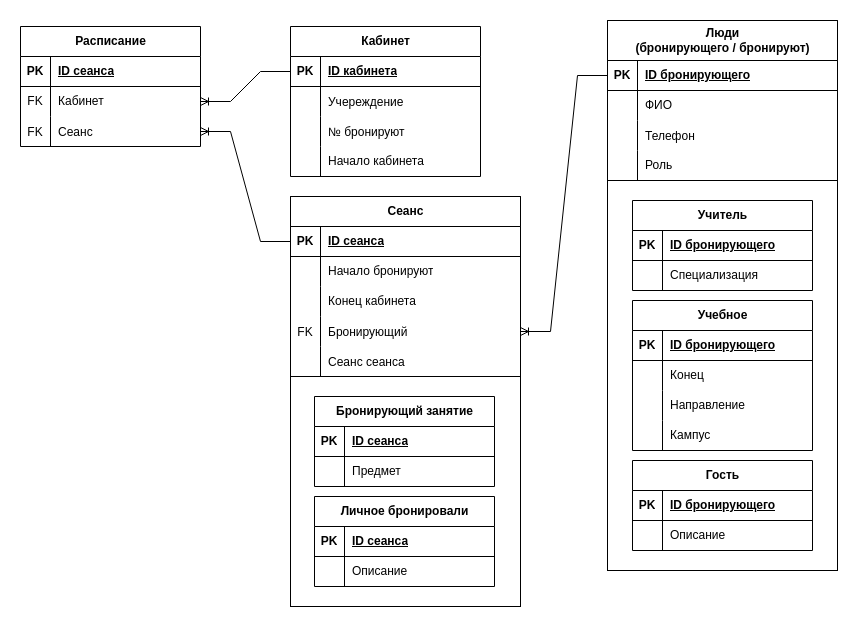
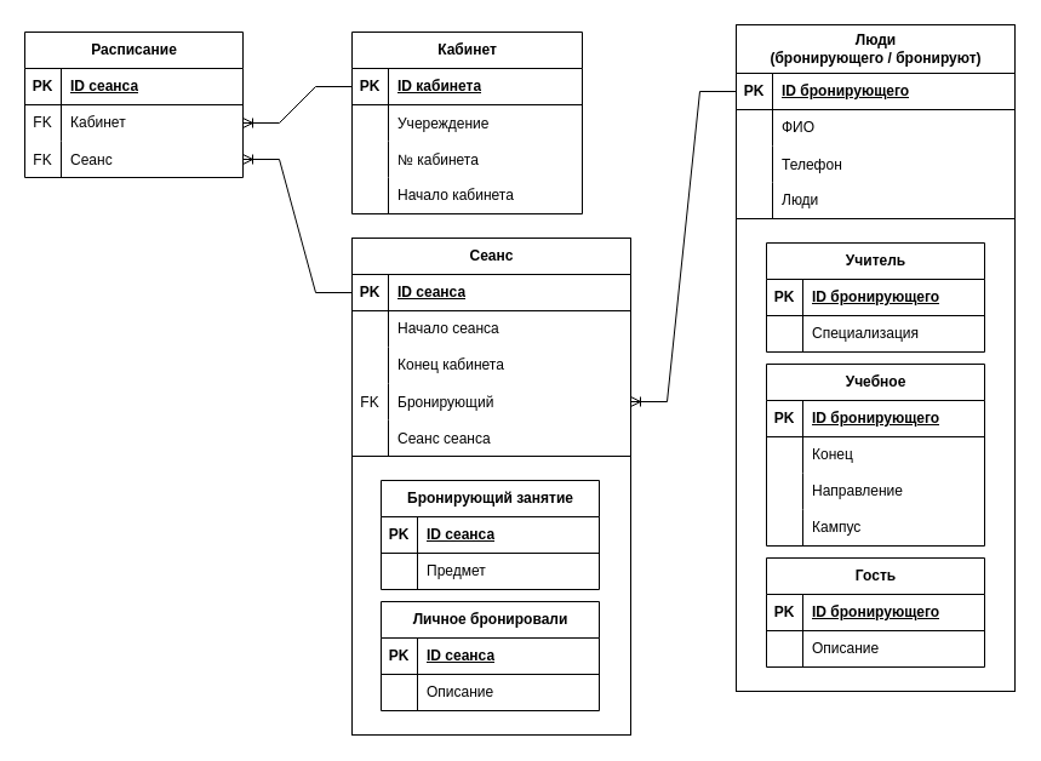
- <mxCell id="43" value="№ бронируют" style="shape=partialRectangle;connectable=0;fillColor=none;top=0;left=0;bottom=0;right=0;align=left;spacingLeft=6;overflow=hidden;" vertex="1" parent="41"><mxGeometry x="30" width="160" height="30" as="geometry"><mxRectangle width="160" height="30" as="alternateBounds" /></mxGeometry></mxCell>
+ <mxCell id="43" value="№ кабинета" style="shape=partialRectangle;connectable=0;fillColor=none;top=0;left=0;bottom=0;right=0;align=left;spacingLeft=6;overflow=hidden;" vertex="1" parent="41"><mxGeometry x="30" width="160" height="30" as="geometry"><mxRectangle width="160" height="30" as="alternateBounds" /></mxGeometry></mxCell>
- <mxCell id="73" value="Роль" style="shape=partialRectangle;connectable=0;fillColor=none;top=0;left=0;bottom=0;right=0;align=left;spacingLeft=6;overflow=hidden;whiteSpace=wrap;html=1;" vertex="1" parent="71"><mxGeometry x="30" width="200" height="30" as="geometry"><mxRectangle width="200" height="30" as="alternateBounds" /></mxGeometry></mxCell>
+ <mxCell id="73" value="Люди" style="shape=partialRectangle;connectable=0;fillColor=none;top=0;left=0;bottom=0;right=0;align=left;spacingLeft=6;overflow=hidden;whiteSpace=wrap;html=1;" vertex="1" parent="71"><mxGeometry x="30" width="200" height="30" as="geometry"><mxRectangle width="200" height="30" as="alternateBounds" /></mxGeometry></mxCell>
- <mxCell id="10" value="Начало бронируют" style="shape=partialRectangle;connectable=1;fillColor=none;top=0;left=0;bottom=0;right=0;align=left;spacingLeft=6;overflow=hidden;whiteSpace=wrap;html=1;movable=1;resizable=1;rotatable=1;deletable=1;editable=1;locked=0;resizeWidth=1;" parent="8" vertex="1"><mxGeometry x="30" width="200.0" height="30" as="geometry"><mxRectangle width="200.0" height="30" as="alternateBounds" /></mxGeometry></mxCell>
+ <mxCell id="10" value="Начало сеанса" style="shape=partialRectangle;connectable=1;fillColor=none;top=0;left=0;bottom=0;right=0;align=left;spacingLeft=6;overflow=hidden;whiteSpace=wrap;html=1;movable=1;resizable=1;rotatable=1;deletable=1;editable=1;locked=0;resizeWidth=1;" parent="8" vertex="1"><mxGeometry x="30" width="200.0" height="30" as="geometry"><mxRectangle width="200.0" height="30" as="alternateBounds" /></mxGeometry></mxCell>
